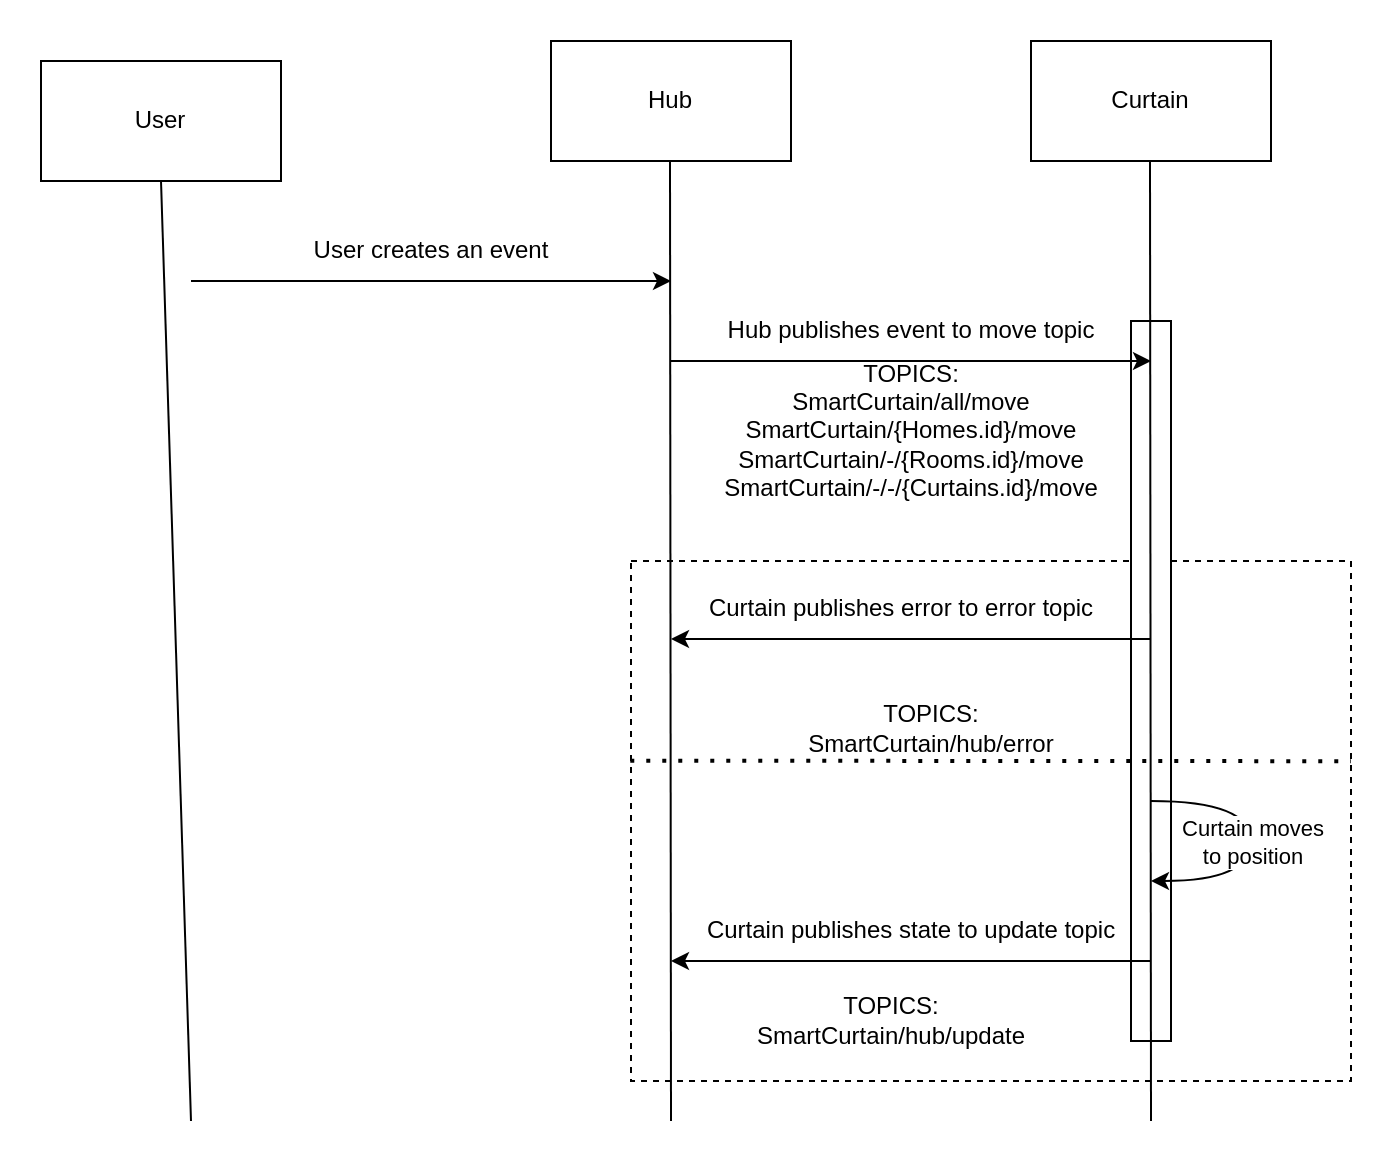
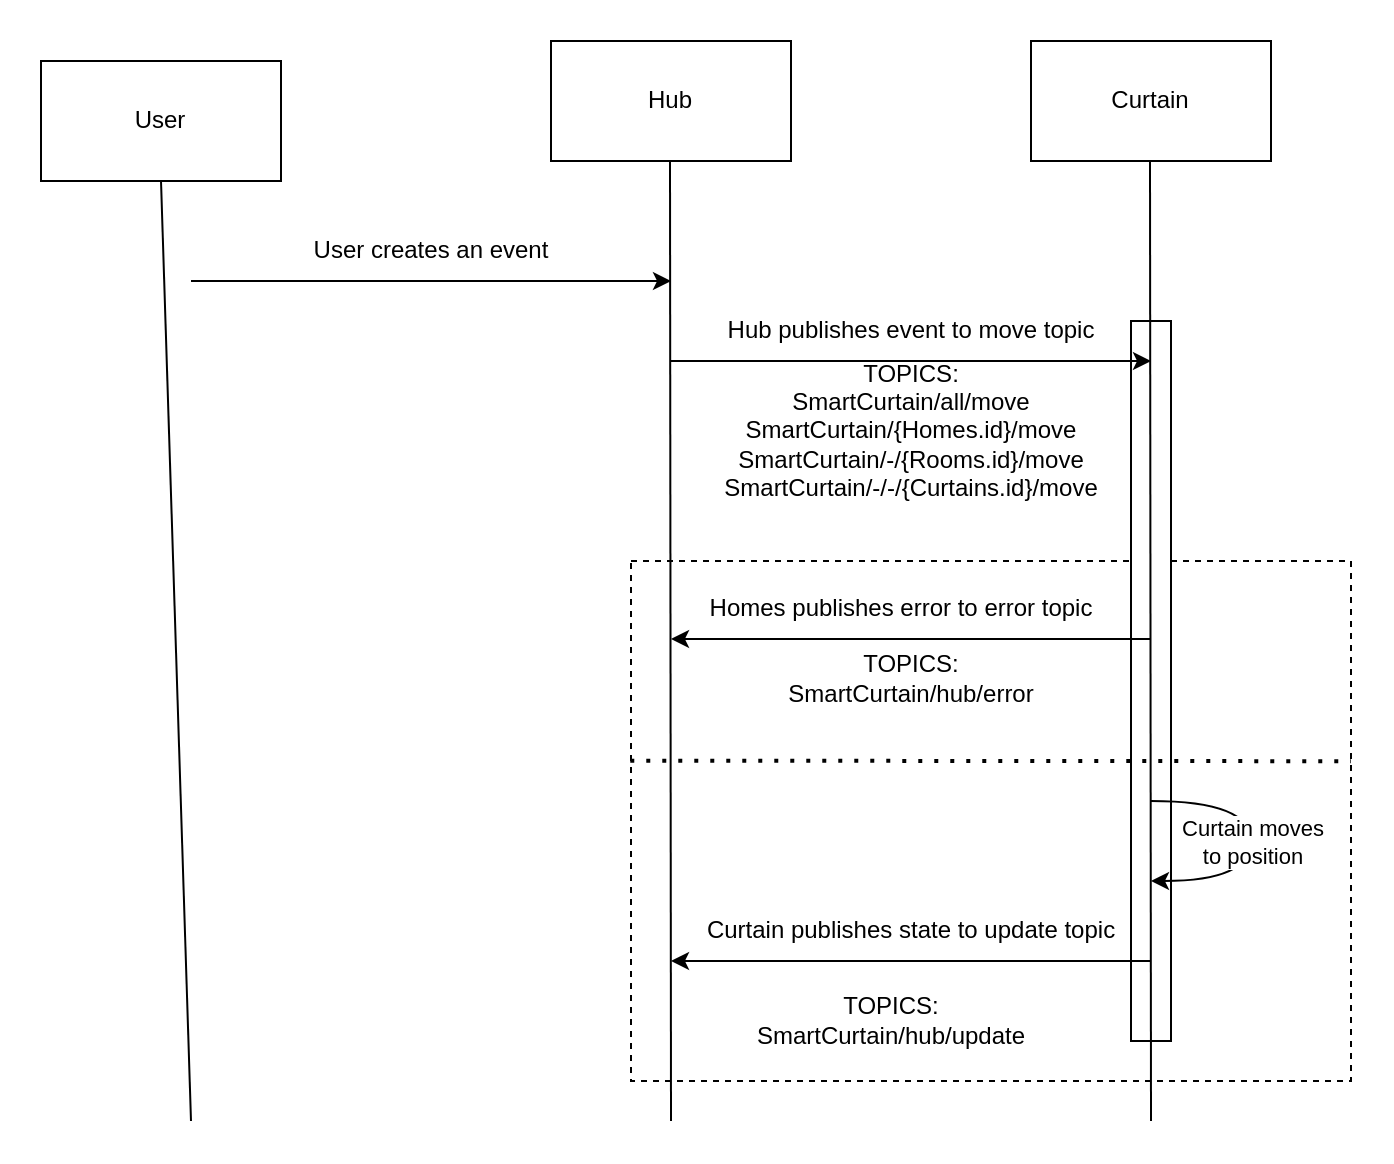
- <mxCell id="20" value="Curtain publishes error to error topic" style="text;html=1;align=center;verticalAlign=middle;resizable=0;points=[];autosize=1;strokeColor=none;fillColor=none;" parent="1" vertex="1"><mxGeometry x="340" y="289" width="220" height="30" as="geometry" /></mxCell>
+ <mxCell id="20" value="Homes publishes error to error topic" style="text;html=1;align=center;verticalAlign=middle;resizable=0;points=[];autosize=1;strokeColor=none;fillColor=none;" parent="1" vertex="1"><mxGeometry x="340" y="289" width="220" height="30" as="geometry" /></mxCell>
- <mxCell id="19" value="TOPICS:&lt;br&gt;SmartCurtain/hub/error" style="text;html=1;align=center;verticalAlign=middle;resizable=0;points=[];autosize=1;strokeColor=none;fillColor=none;" parent="1" vertex="1"><mxGeometry x="390" y="344" width="150" height="40" as="geometry" /></mxCell>
+ <mxCell id="19" value="TOPICS:&lt;br&gt;SmartCurtain/hub/error" style="text;html=1;align=center;verticalAlign=middle;resizable=0;points=[];autosize=1;strokeColor=none;fillColor=none;" parent="1" vertex="1"><mxGeometry x="380" y="319" width="150" height="40" as="geometry" /></mxCell>
